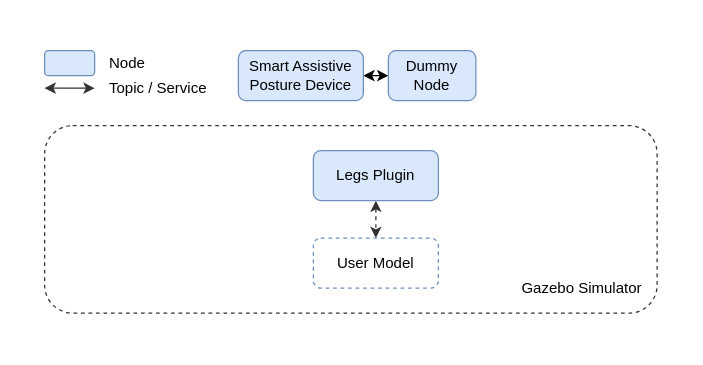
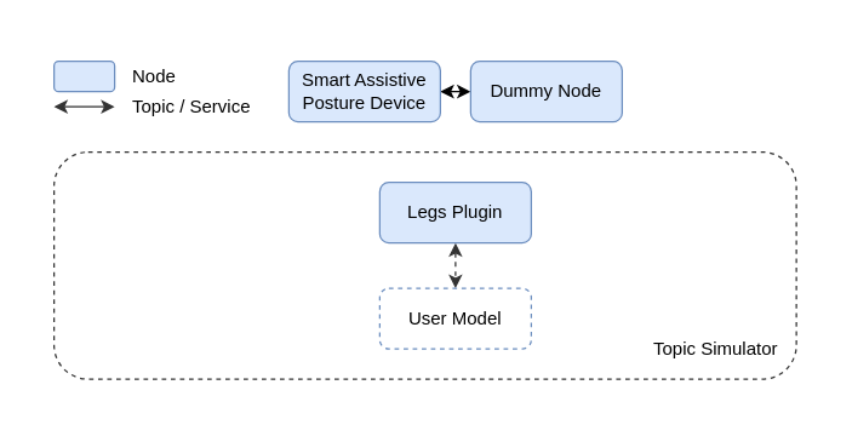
- <mxCell id="6" value="Dummy Node" style="rounded=1;whiteSpace=wrap;html=1;fillColor=#dae8fc;strokeColor=#6c8ebf;" parent="1" vertex="1"><mxGeometry x="310" y="40" width="70" height="40" as="geometry" /></mxCell>
+ <mxCell id="6" value="Dummy Node" style="rounded=1;whiteSpace=wrap;html=1;fillColor=#dae8fc;strokeColor=#6c8ebf;" parent="1" vertex="1"><mxGeometry x="310" y="40" width="100" height="40" as="geometry" /></mxCell>
- <mxCell id="9" value="Gazebo Simulator" style="text;html=1;strokeColor=none;fillColor=none;align=right;verticalAlign=middle;whiteSpace=wrap;rounded=0;dashed=1;" parent="1" vertex="1"><mxGeometry x="410" y="220" width="105" height="20" as="geometry" /></mxCell>
+ <mxCell id="9" value="Topic Simulator" style="text;html=1;strokeColor=none;fillColor=none;align=right;verticalAlign=middle;whiteSpace=wrap;rounded=0;dashed=1;" parent="1" vertex="1"><mxGeometry x="410" y="220" width="105" height="20" as="geometry" /></mxCell>
